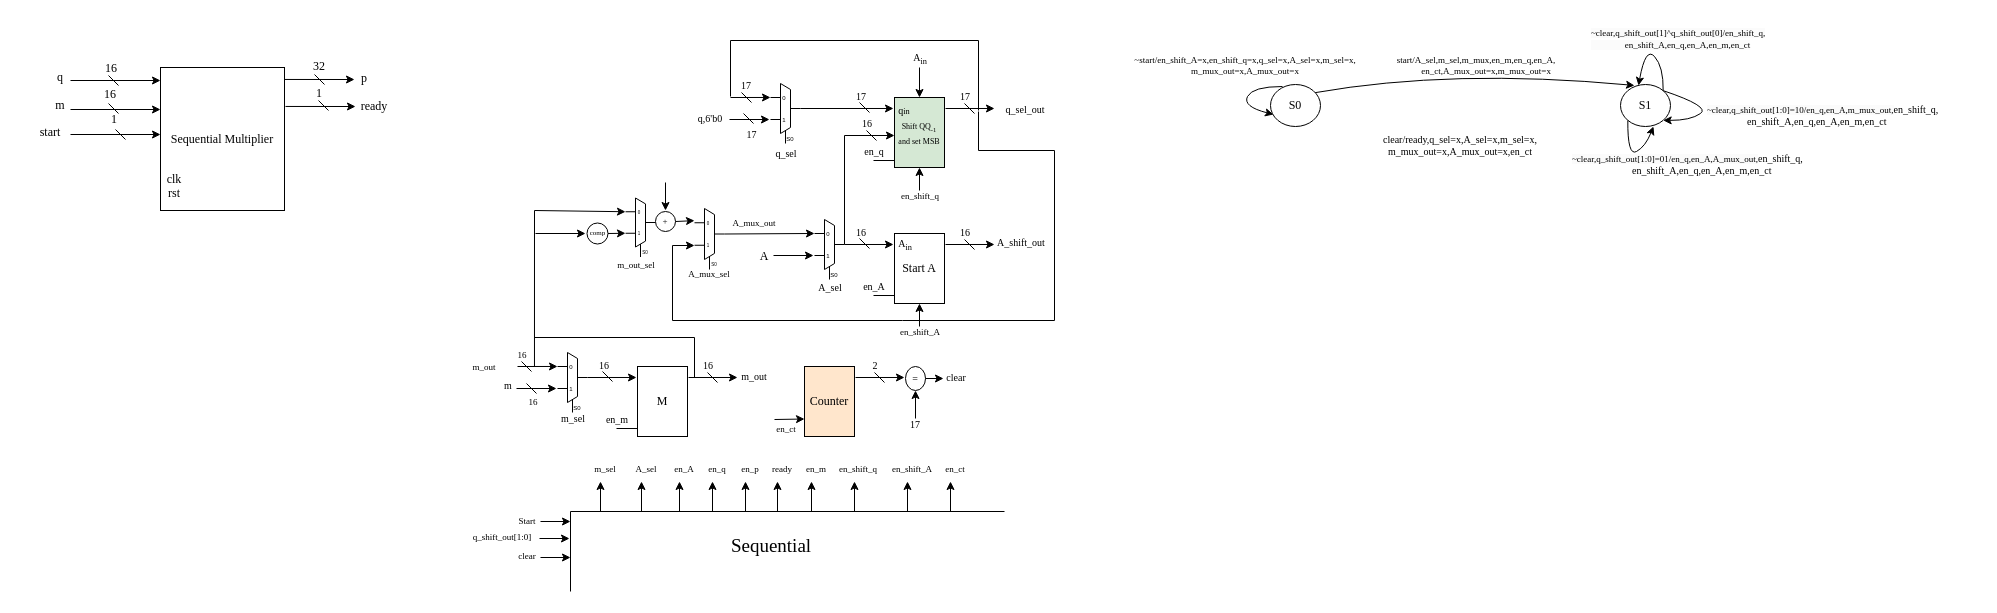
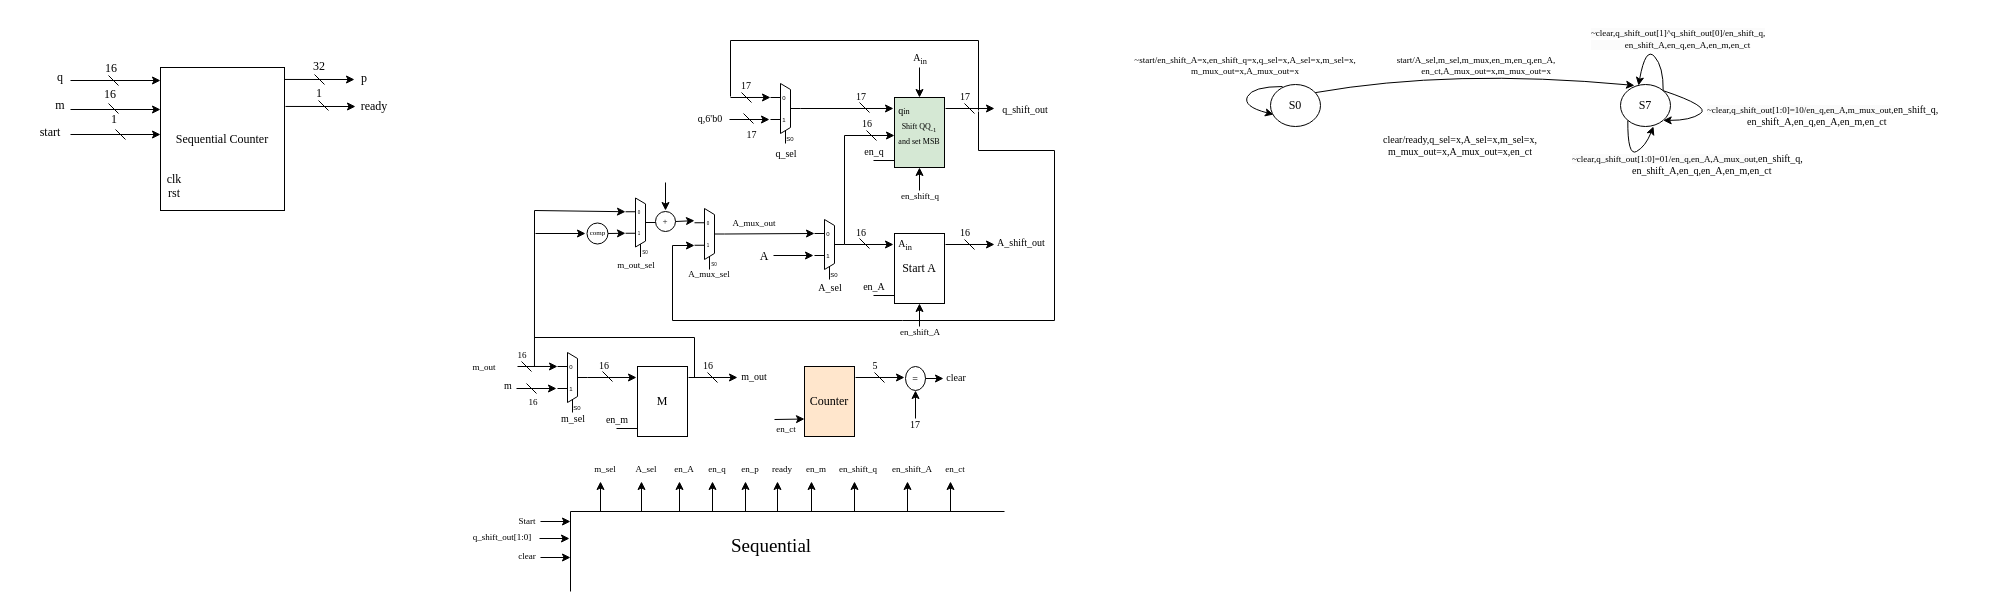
- <mxCell id="89" value="&lt;font style=&quot;font-size: 12px;&quot;&gt;S1&lt;/font&gt;" style="ellipse;whiteSpace=wrap;html=1;strokeWidth=1;fontFamily=Times New Roman;fontSize=8;fillColor=none;" parent="1" vertex="1"><mxGeometry x="1620" y="84" width="50" height="42" as="geometry" /></mxCell>
+ <mxCell id="89" value="&lt;font style=&quot;font-size: 12px;&quot;&gt;S7&lt;/font&gt;" style="ellipse;whiteSpace=wrap;html=1;strokeWidth=1;fontFamily=Times New Roman;fontSize=8;fillColor=none;" parent="1" vertex="1"><mxGeometry x="1620" y="84" width="50" height="42" as="geometry" /></mxCell>
- <mxCell id="48" value="q_sel_out" style="text;html=1;strokeColor=none;fillColor=none;align=center;verticalAlign=middle;whiteSpace=wrap;rounded=0;fontSize=10;fontFamily=Times New Roman;" parent="1" vertex="1"><mxGeometry x="995" y="94" width="60" height="30" as="geometry" /></mxCell>
+ <mxCell id="48" value="q_shift_out" style="text;html=1;strokeColor=none;fillColor=none;align=center;verticalAlign=middle;whiteSpace=wrap;rounded=0;fontSize=10;fontFamily=Times New Roman;" parent="1" vertex="1"><mxGeometry x="995" y="94" width="60" height="30" as="geometry" /></mxCell>
- <mxCell id="136" value="Sequential Multiplier" style="rounded=0;whiteSpace=wrap;html=1;fontFamily=Times New Roman;fontSize=12;" parent="1" vertex="1"><mxGeometry x="160" y="67" width="124" height="143" as="geometry" /></mxCell>
+ <mxCell id="136" value="Sequential Counter" style="rounded=0;whiteSpace=wrap;html=1;fontFamily=Times New Roman;fontSize=12;" parent="1" vertex="1"><mxGeometry x="160" y="67" width="124" height="143" as="geometry" /></mxCell>
- <mxCell id="42" value="2" style="text;html=1;strokeColor=none;fillColor=none;align=center;verticalAlign=middle;whiteSpace=wrap;rounded=0;fontSize=10;fontFamily=Times New Roman;" parent="1" vertex="1"><mxGeometry x="845" y="350" width="60" height="30" as="geometry" /></mxCell>
+ <mxCell id="42" value="5" style="text;html=1;strokeColor=none;fillColor=none;align=center;verticalAlign=middle;whiteSpace=wrap;rounded=0;fontSize=10;fontFamily=Times New Roman;" parent="1" vertex="1"><mxGeometry x="845" y="350" width="60" height="30" as="geometry" /></mxCell>
